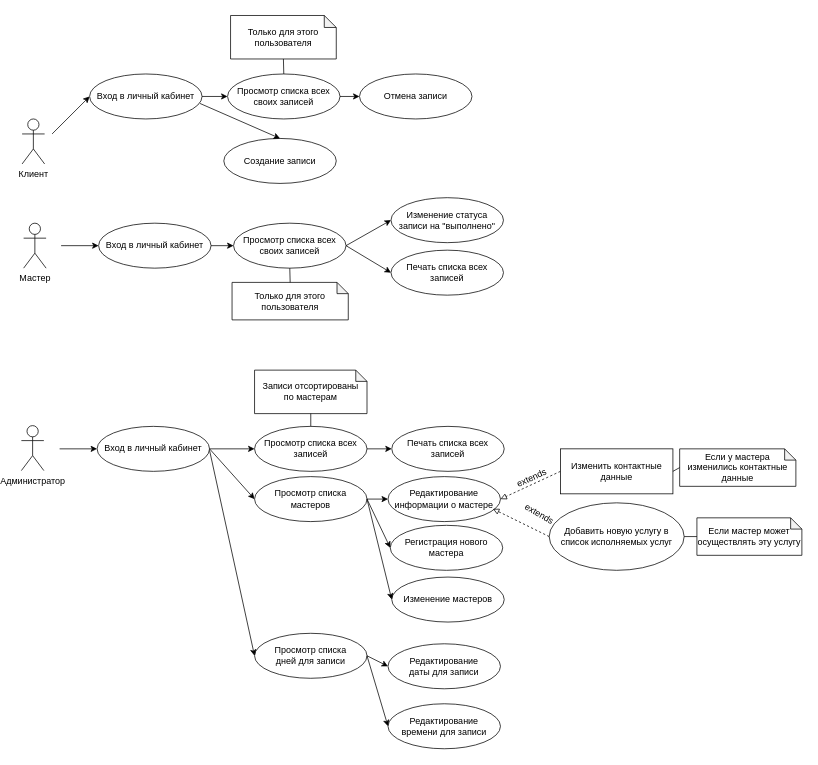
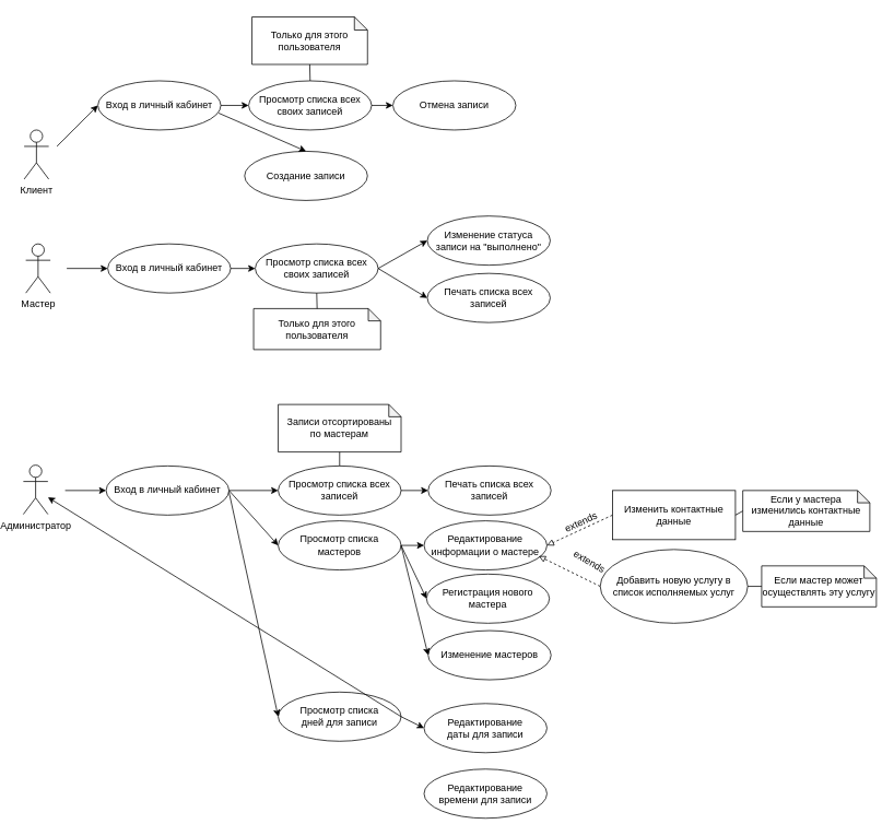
- <mxCell id="46" value="" style="endArrow=classic;html=1;exitX=1;exitY=0.5;exitDx=0;exitDy=0;entryX=0;entryY=0.5;entryDx=0;entryDy=0;" edge="1" parent="1" source="31" target="30"><mxGeometry width="50" height="50" relative="1" as="geometry"><mxPoint x="481" y="988" as="sourcePoint" /><mxPoint x="531" y="938" as="targetPoint" /></mxGeometry></mxCell>
+ <mxCell id="46" value="" style="endArrow=classic;html=1;exitX=1;exitY=0.5;exitDx=0;exitDy=0;" edge="1" parent="1" source="31" target="18"><mxGeometry width="50" height="50" relative="1" as="geometry"><mxPoint x="481" y="988" as="sourcePoint" /><mxPoint x="531" y="938" as="targetPoint" /></mxGeometry></mxCell>
